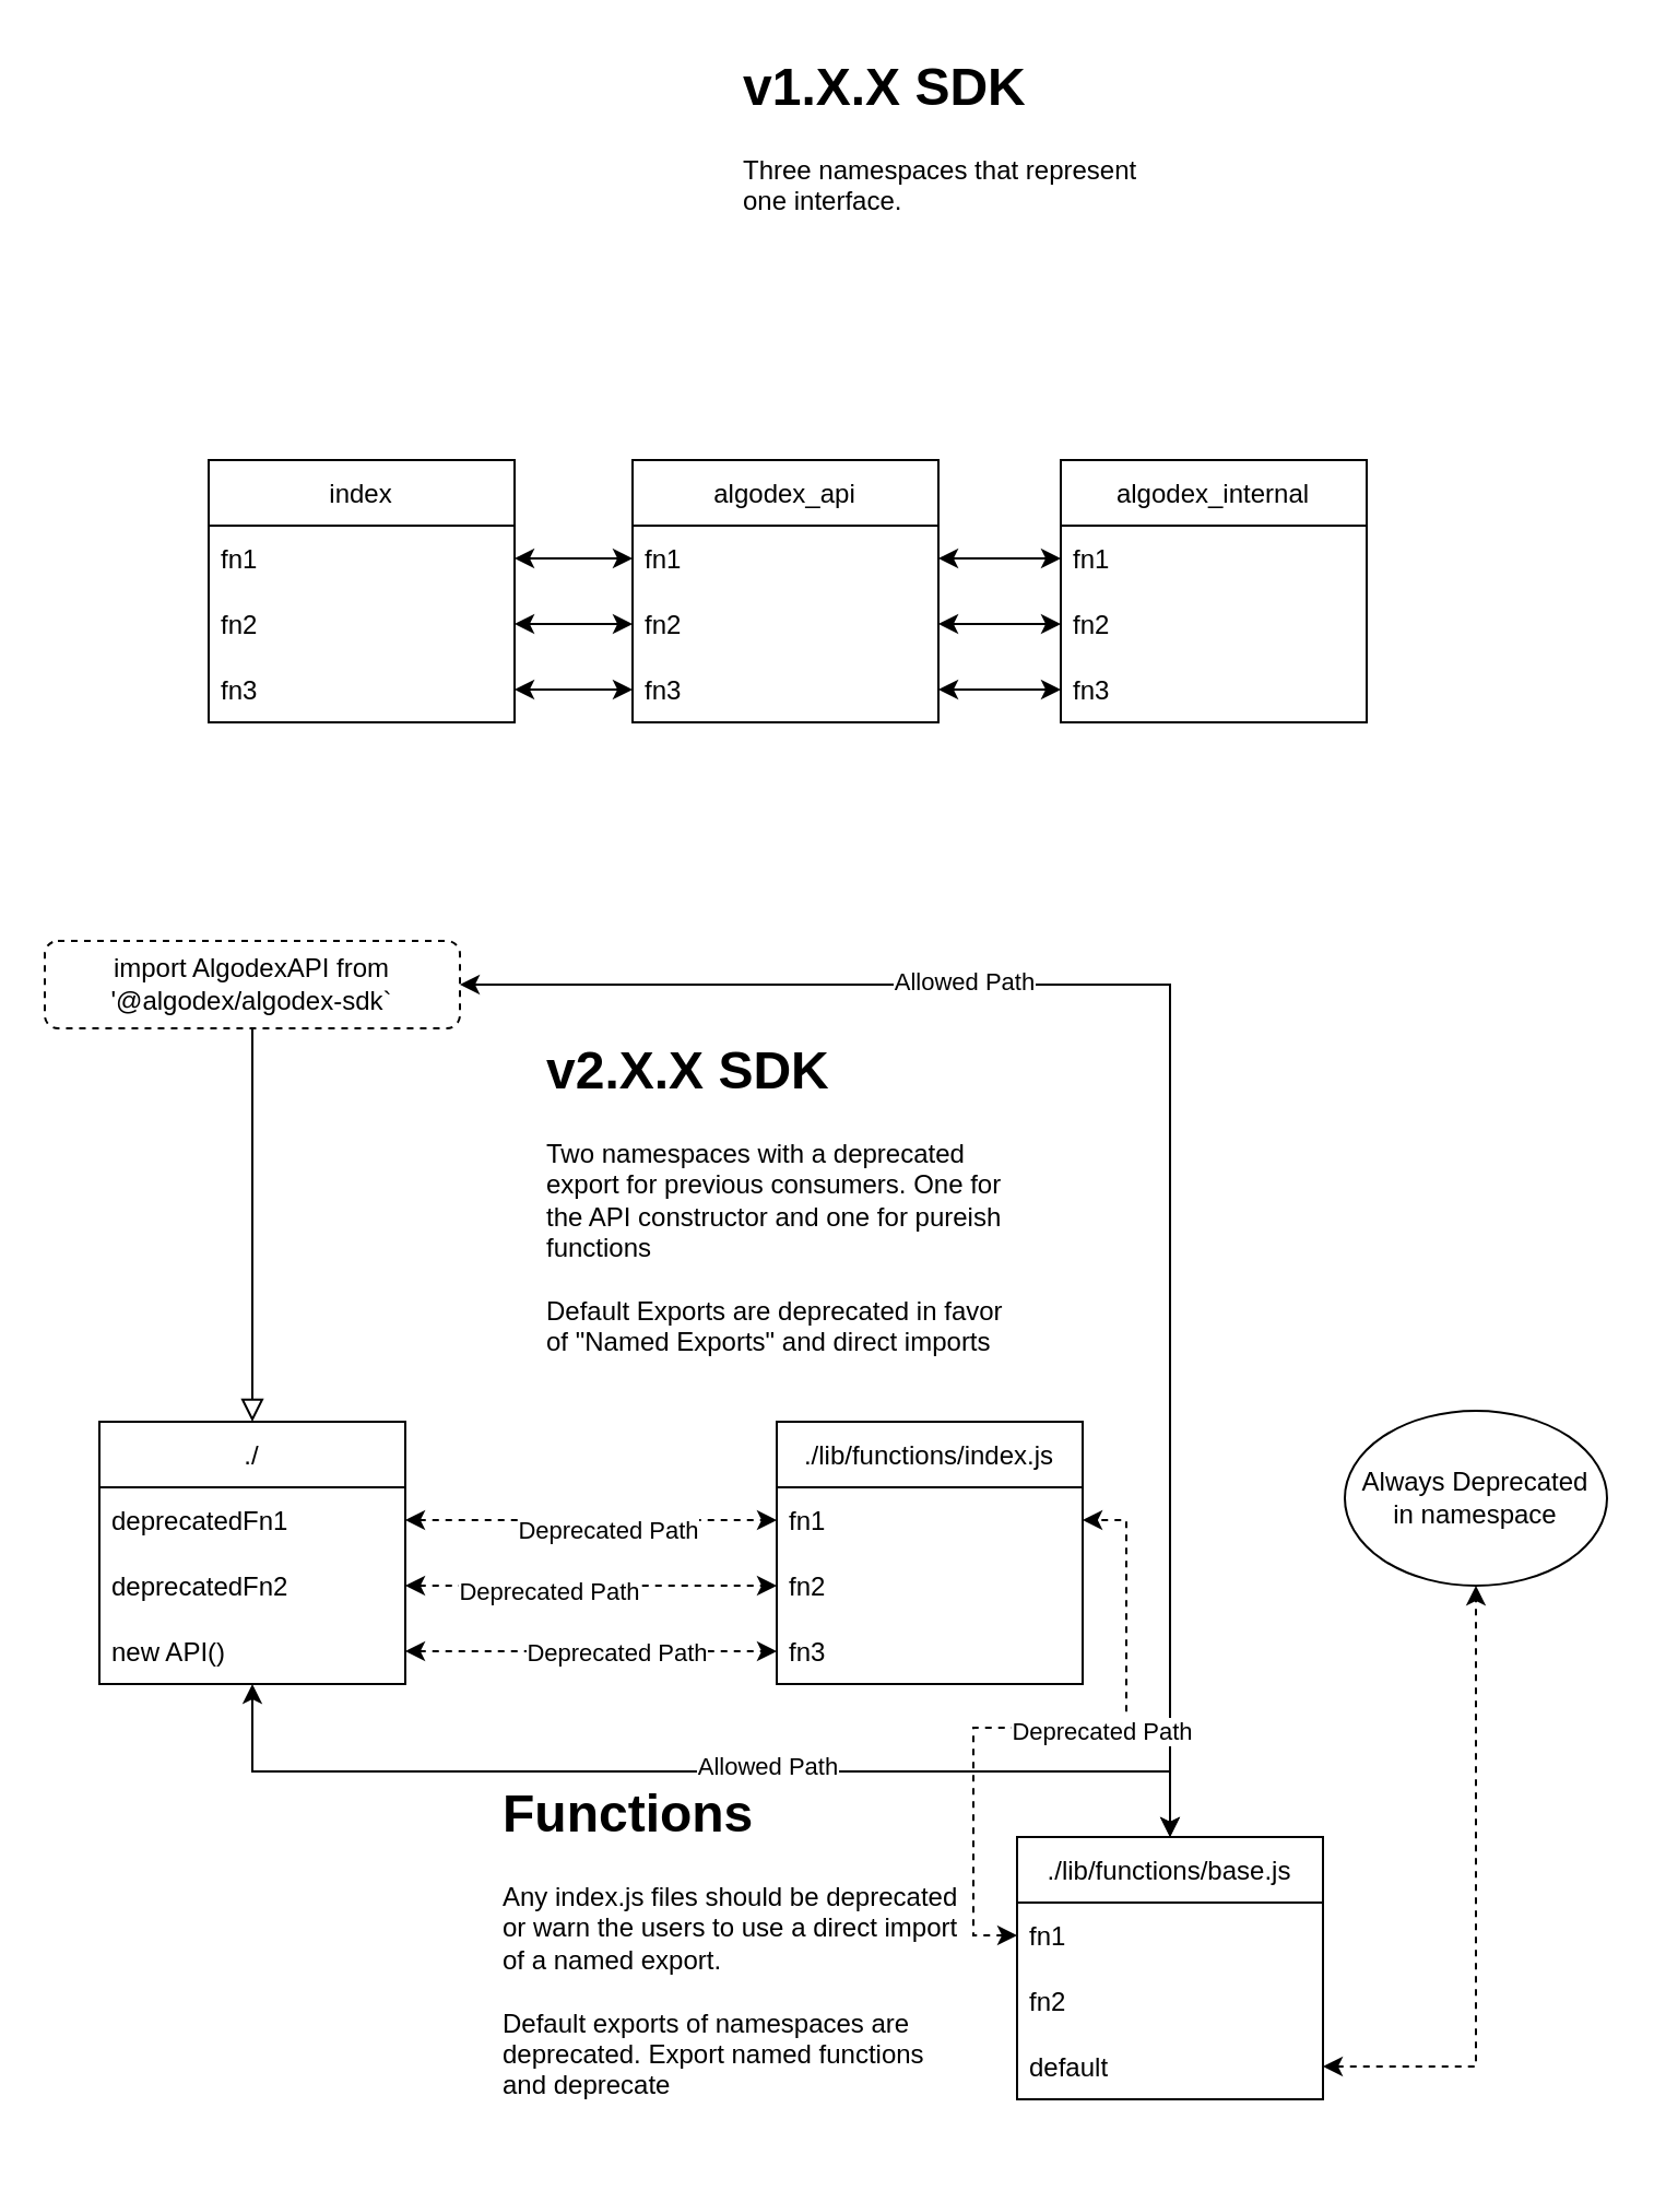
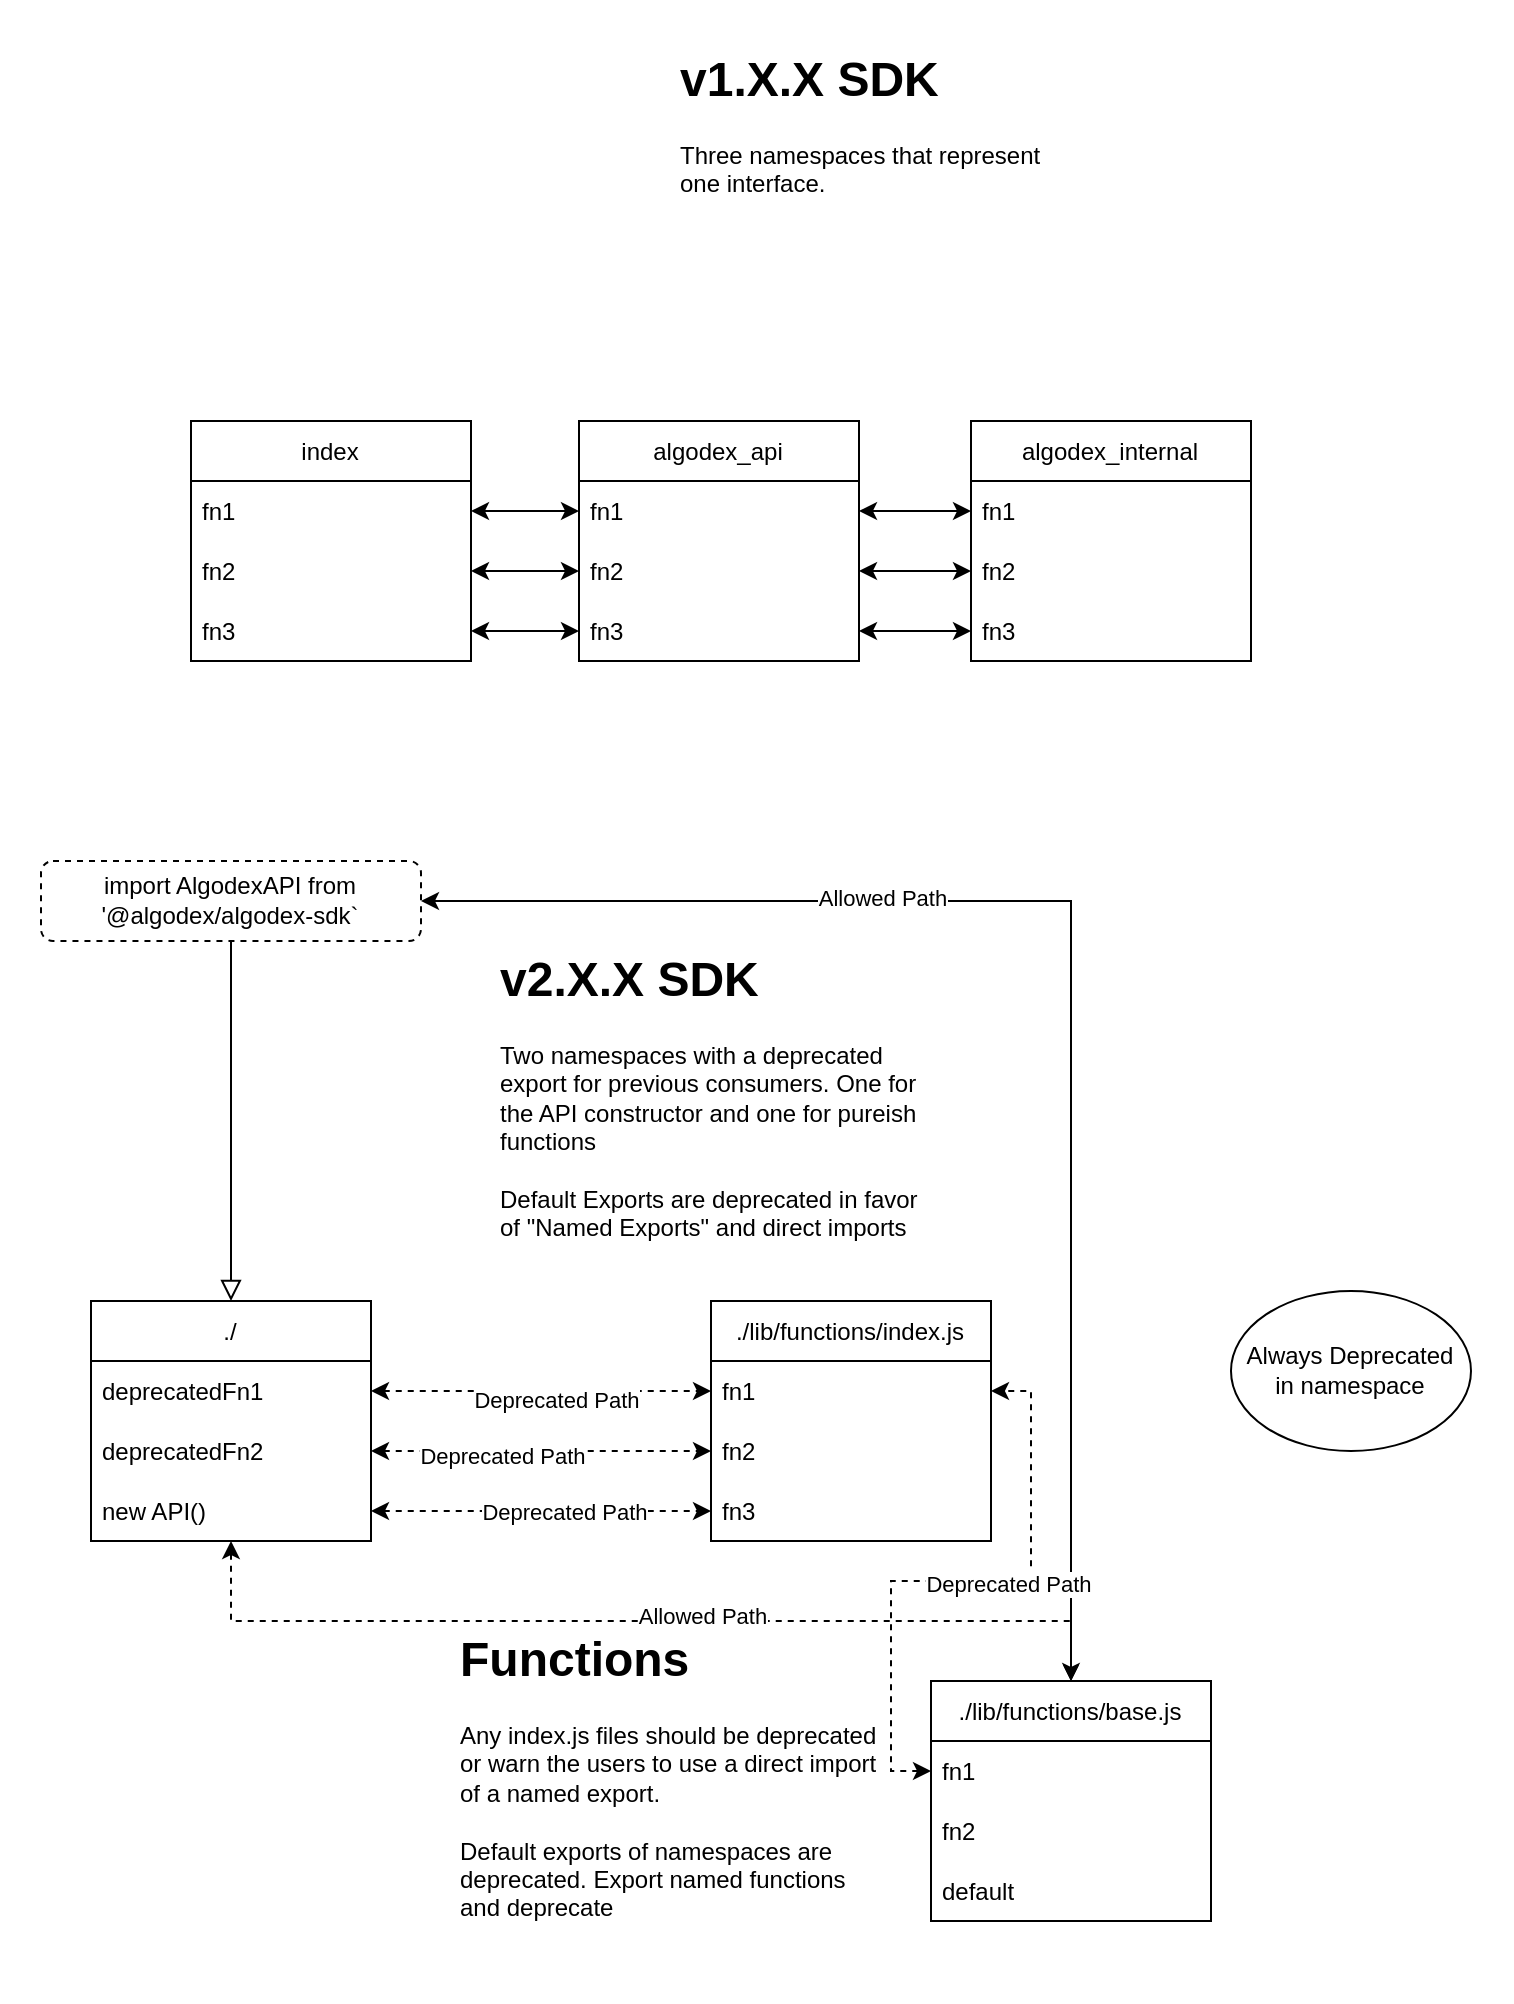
- <mxCell id="22" style="edgeStyle=orthogonalEdgeStyle;rounded=0;orthogonalLoop=1;jettySize=auto;html=1;startArrow=classic;startFill=1;" edge="1" parent="1" source="24" target="41"><mxGeometry relative="1" as="geometry"><Array as="points"><mxPoint x="535" y="450" /></Array></mxGeometry></mxCell>
+ <mxCell id="22" style="edgeStyle=orthogonalEdgeStyle;rounded=0;orthogonalLoop=1;jettySize=auto;html=1;startArrow=classic;startFill=1;endArrow=open;" edge="1" parent="1" source="24" target="41"><mxGeometry relative="1" as="geometry"><Array as="points"><mxPoint x="535" y="450" /></Array></mxGeometry></mxCell>
- <mxCell id="48" style="edgeStyle=orthogonalEdgeStyle;rounded=0;orthogonalLoop=1;jettySize=auto;html=1;entryX=0.5;entryY=0;entryDx=0;entryDy=0;startArrow=classic;startFill=1;" edge="1" parent="1" source="28" target="41"><mxGeometry relative="1" as="geometry"><Array as="points"><mxPoint x="115" y="810" /><mxPoint x="535" y="810" /></Array></mxGeometry></mxCell>
+ <mxCell id="48" style="edgeStyle=orthogonalEdgeStyle;rounded=0;orthogonalLoop=1;jettySize=auto;html=1;entryX=0.5;entryY=0;entryDx=0;entryDy=0;startArrow=classic;startFill=1;dashed=1;" edge="1" parent="1" source="28" target="41"><mxGeometry relative="1" as="geometry"><Array as="points"><mxPoint x="115" y="810" /><mxPoint x="535" y="810" /></Array></mxGeometry></mxCell>
- <mxCell id="50" style="edgeStyle=orthogonalEdgeStyle;rounded=0;orthogonalLoop=1;jettySize=auto;html=1;startArrow=classic;startFill=1;entryX=0.5;entryY=1;entryDx=0;entryDy=0;dashed=1;" edge="1" parent="1" source="44" target="51"><mxGeometry relative="1" as="geometry"><mxPoint x="695" y="840" as="targetPoint" /></mxGeometry></mxCell>
